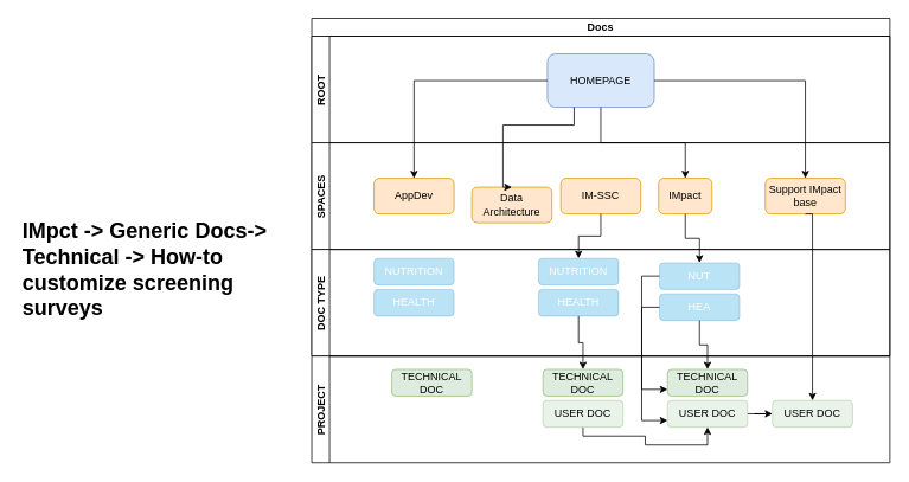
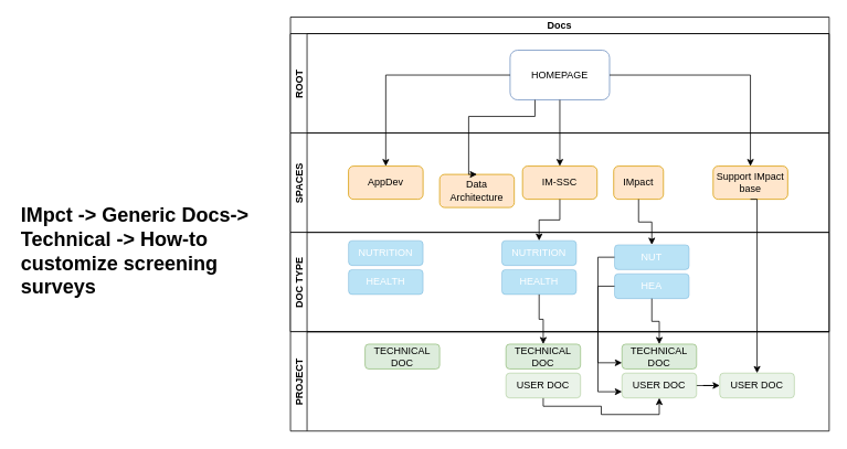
- <mxCell id="4" value="HOMEPAGE" style="rounded=1;whiteSpace=wrap;html=1;fillColor=#dae8fc;strokeColor=#6c8ebf;" parent="3" vertex="1"><mxGeometry x="265" y="20" width="120" height="60" as="geometry" /></mxCell>
+ <mxCell id="4" value="HOMEPAGE" style="rounded=1;whiteSpace=wrap;html=1;fillColor=#ffffff;strokeColor=#6c8ebf;" parent="3" vertex="1"><mxGeometry x="265" y="20" width="120" height="60" as="geometry" /></mxCell>
- <mxCell id="19" style="edgeStyle=orthogonalEdgeStyle;rounded=0;orthogonalLoop=1;jettySize=auto;html=1;exitX=0.5;exitY=1;exitDx=0;exitDy=0;" parent="2" source="4" target="10" edge="1"><mxGeometry relative="1" as="geometry" /></mxCell>
+ <mxCell id="19" style="edgeStyle=orthogonalEdgeStyle;rounded=0;orthogonalLoop=1;jettySize=auto;html=1;exitX=0.5;exitY=1;exitDx=0;exitDy=0;entryX=0.5;entryY=0;entryDx=0;entryDy=0;" parent="2" source="4" target="7" edge="1"><mxGeometry relative="1" as="geometry" /></mxCell>
